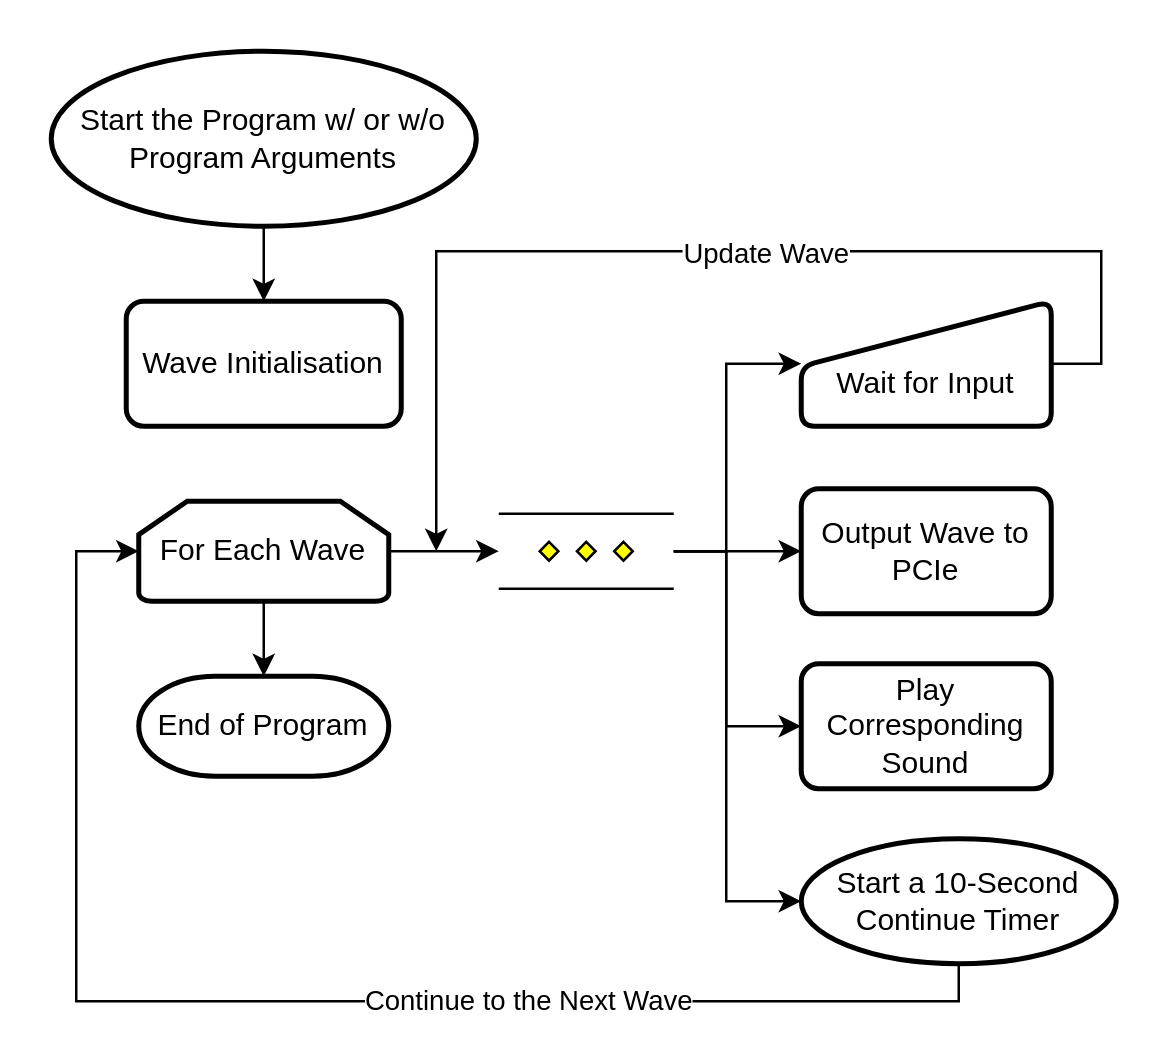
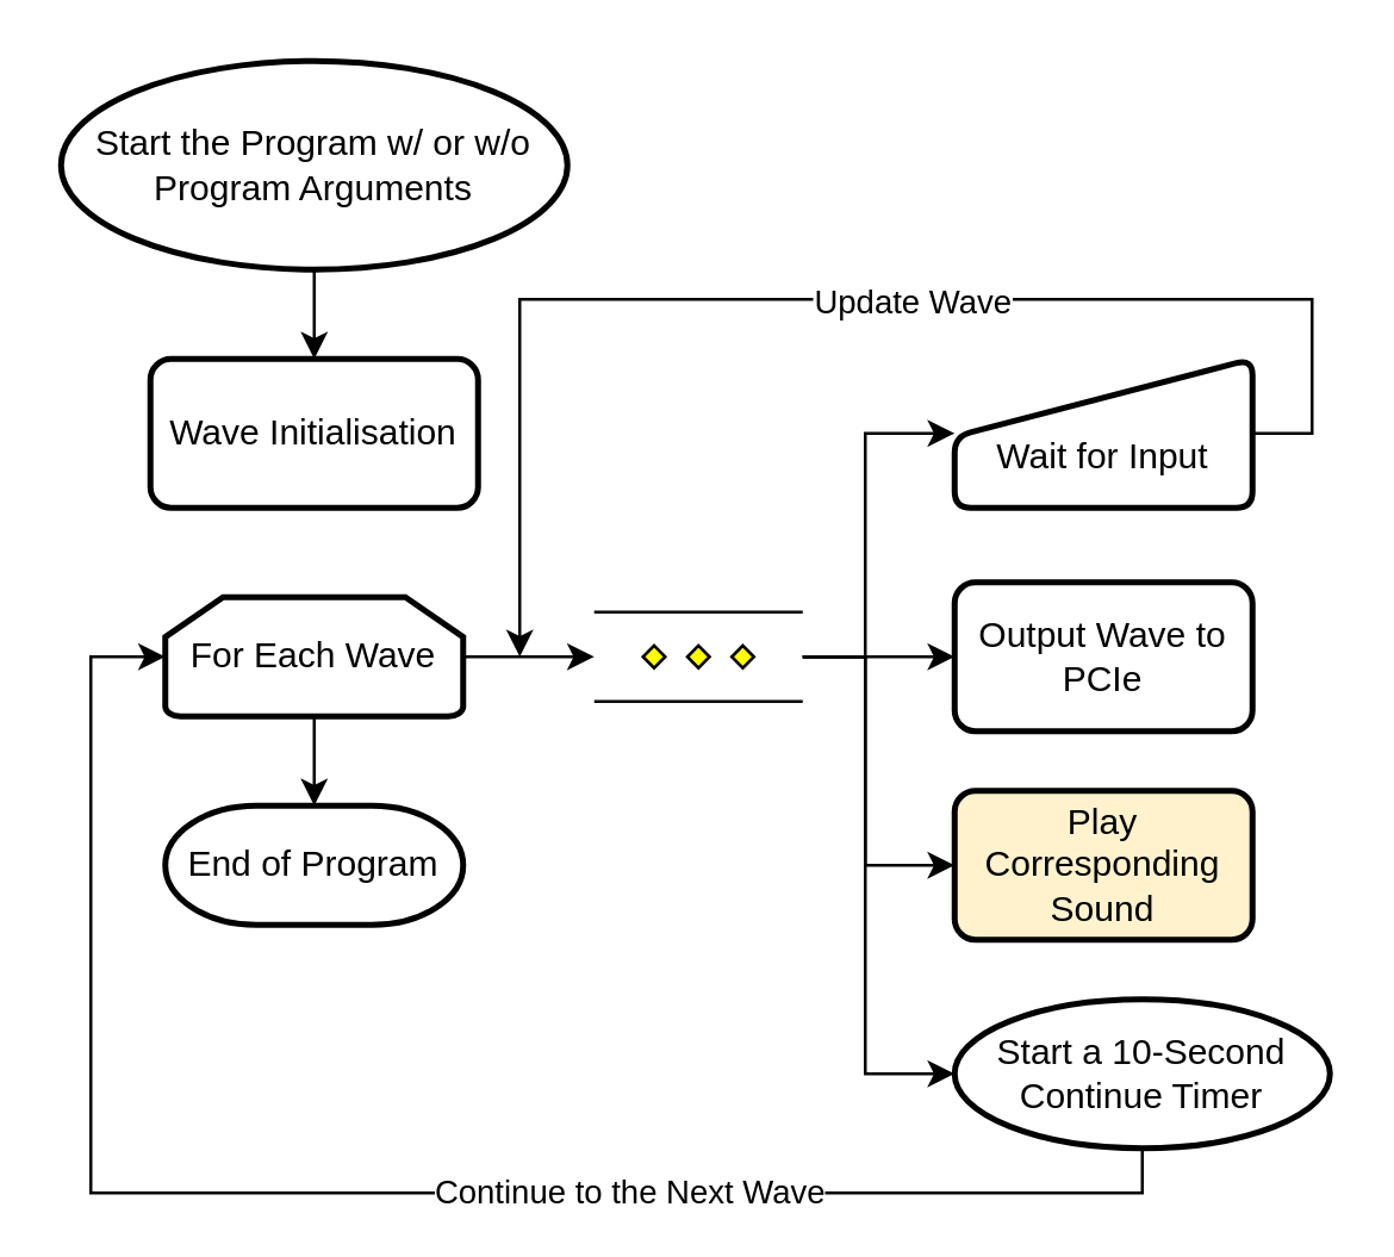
- <mxCell id="16" value="Play Corresponding Sound" style="rounded=1;whiteSpace=wrap;html=1;absoluteArcSize=1;arcSize=14;strokeWidth=2;" vertex="1" parent="1"><mxGeometry x="320" y="265" width="100" height="50" as="geometry" /></mxCell>
+ <mxCell id="16" value="Play Corresponding Sound" style="rounded=1;whiteSpace=wrap;html=1;absoluteArcSize=1;arcSize=14;strokeWidth=2;fillColor=#fff2cc;" vertex="1" parent="1"><mxGeometry x="320" y="265" width="100" height="50" as="geometry" /></mxCell>
